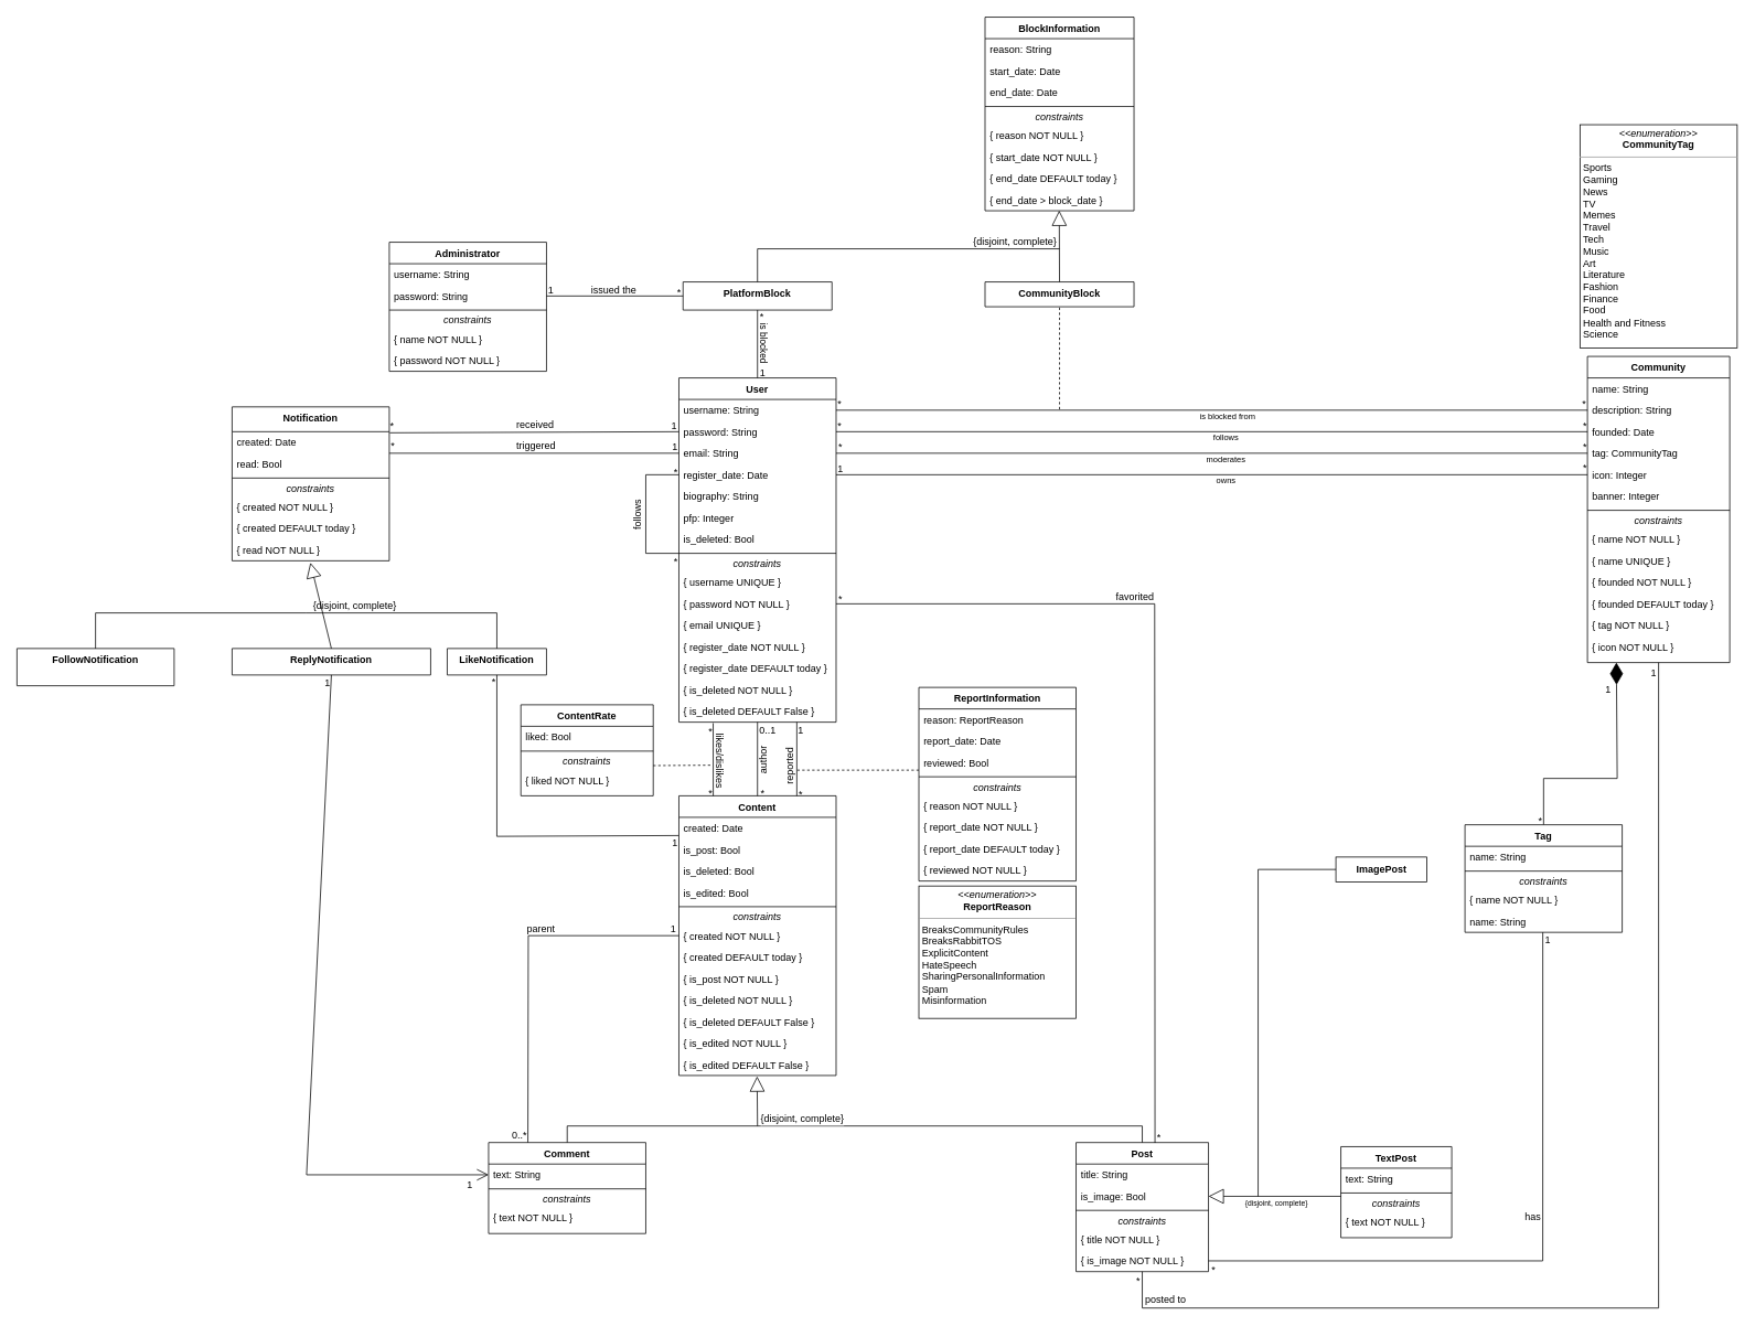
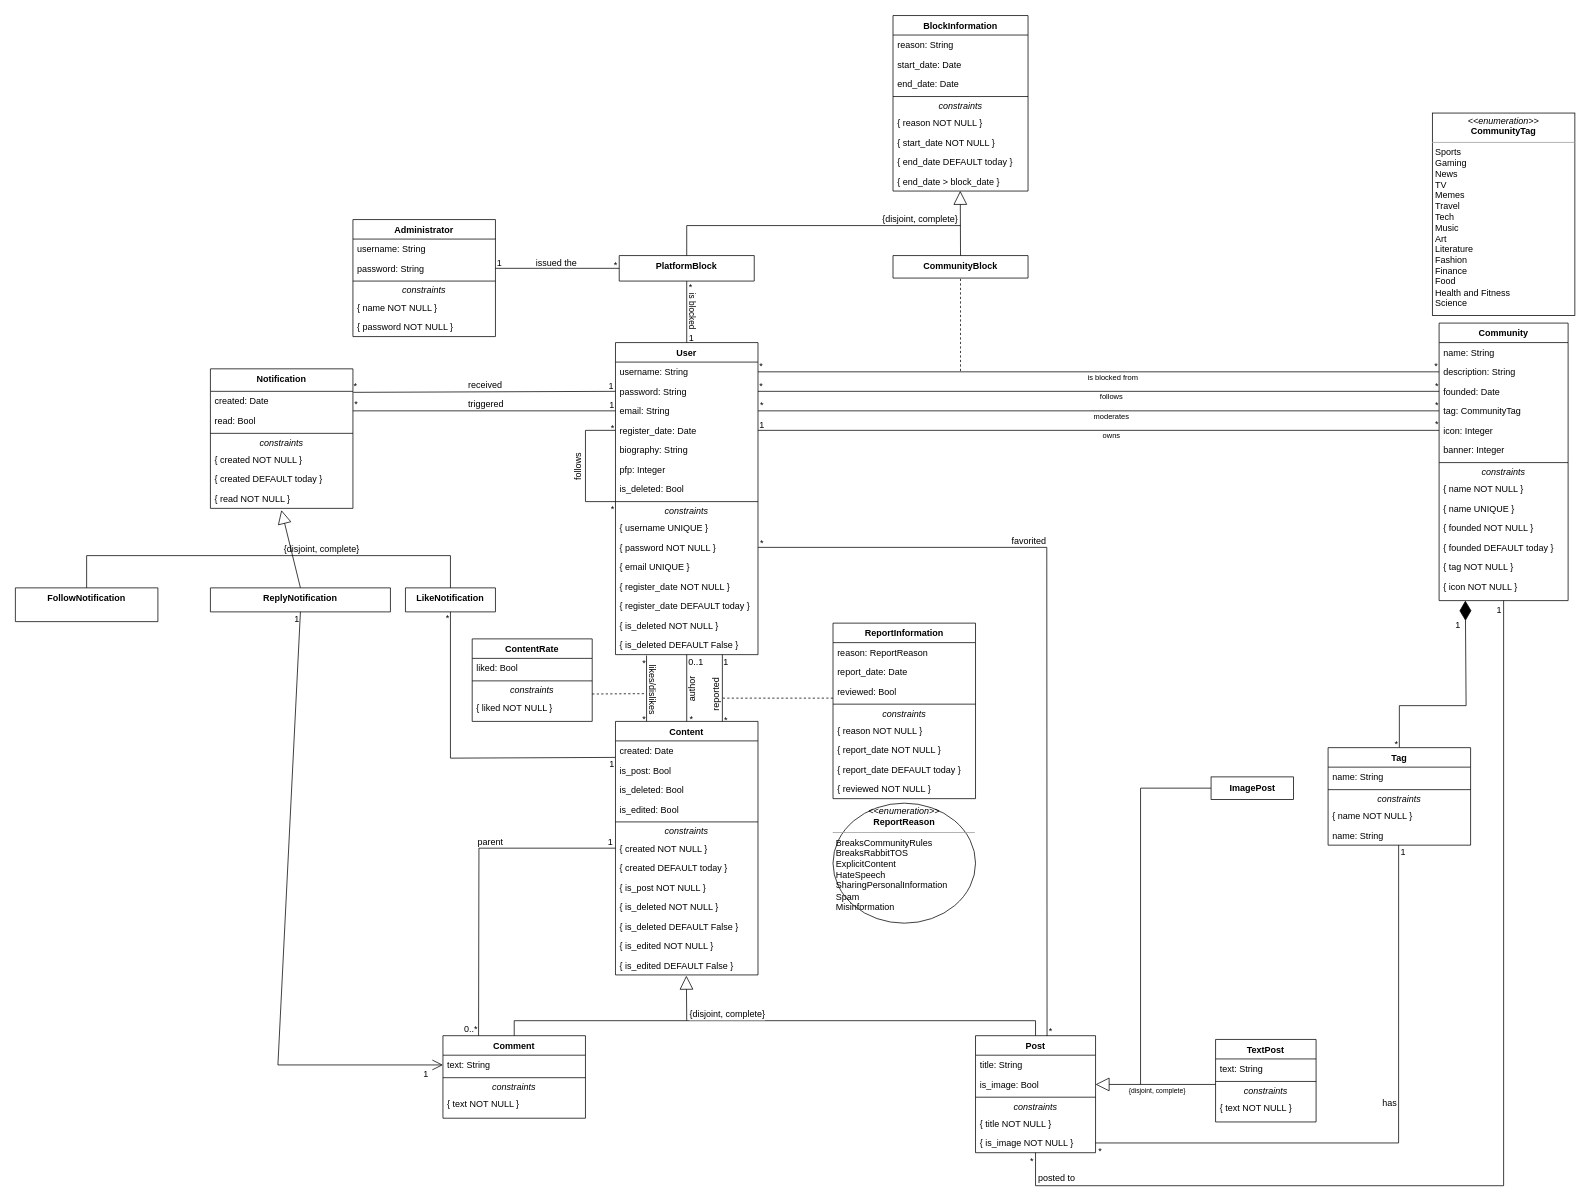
- <mxCell id="170" value="&lt;p style=&quot;margin:0px;margin-top:4px;text-align:center;&quot;&gt;&lt;i&gt;&amp;lt;&amp;lt;enumeration&amp;gt;&amp;gt;&lt;/i&gt;&lt;br&gt;&lt;b&gt;ReportReason&lt;/b&gt;&lt;/p&gt;&lt;hr size=&quot;1&quot;&gt;&lt;p style=&quot;margin:0px;margin-left:4px;&quot;&gt;BreaksCommunityRules&lt;br&gt;&lt;/p&gt;&lt;p style=&quot;margin:0px;margin-left:4px;&quot;&gt;BreaksRabbitTOS&lt;/p&gt;&lt;p style=&quot;margin:0px;margin-left:4px;&quot;&gt;ExplicitContent&lt;/p&gt;&lt;p style=&quot;margin:0px;margin-left:4px;&quot;&gt;HateSpeech&lt;/p&gt;&lt;p style=&quot;margin:0px;margin-left:4px;&quot;&gt;SharingPersonalInformation&lt;br&gt;&lt;/p&gt;&lt;p style=&quot;margin:0px;margin-left:4px;&quot;&gt;Spam&lt;/p&gt;&lt;p style=&quot;margin:0px;margin-left:4px;&quot;&gt;Misinformation&lt;br&gt;&lt;/p&gt;" style="verticalAlign=top;align=left;overflow=fill;fontSize=12;fontFamily=Helvetica;html=1;labelBackgroundColor=none;" parent="1" vertex="1"><mxGeometry x="1110" y="1070" width="190" height="160" as="geometry" /></mxCell>
+ <mxCell id="170" value="&lt;p style=&quot;margin:0px;margin-top:4px;text-align:center;&quot;&gt;&lt;i&gt;&amp;lt;&amp;lt;enumeration&amp;gt;&amp;gt;&lt;/i&gt;&lt;br&gt;&lt;b&gt;ReportReason&lt;/b&gt;&lt;/p&gt;&lt;hr size=&quot;1&quot;&gt;&lt;p style=&quot;margin:0px;margin-left:4px;&quot;&gt;BreaksCommunityRules&lt;br&gt;&lt;/p&gt;&lt;p style=&quot;margin:0px;margin-left:4px;&quot;&gt;BreaksRabbitTOS&lt;/p&gt;&lt;p style=&quot;margin:0px;margin-left:4px;&quot;&gt;ExplicitContent&lt;/p&gt;&lt;p style=&quot;margin:0px;margin-left:4px;&quot;&gt;HateSpeech&lt;/p&gt;&lt;p style=&quot;margin:0px;margin-left:4px;&quot;&gt;SharingPersonalInformation&lt;br&gt;&lt;/p&gt;&lt;p style=&quot;margin:0px;margin-left:4px;&quot;&gt;Spam&lt;/p&gt;&lt;p style=&quot;margin:0px;margin-left:4px;&quot;&gt;Misinformation&lt;br&gt;&lt;/p&gt;" style="ellipse;verticalAlign=top;align=left;overflow=fill;fontSize=12;fontFamily=Helvetica;html=1;labelBackgroundColor=none;" parent="1" vertex="1"><mxGeometry x="1110" y="1070" width="190" height="160" as="geometry" /></mxCell>
